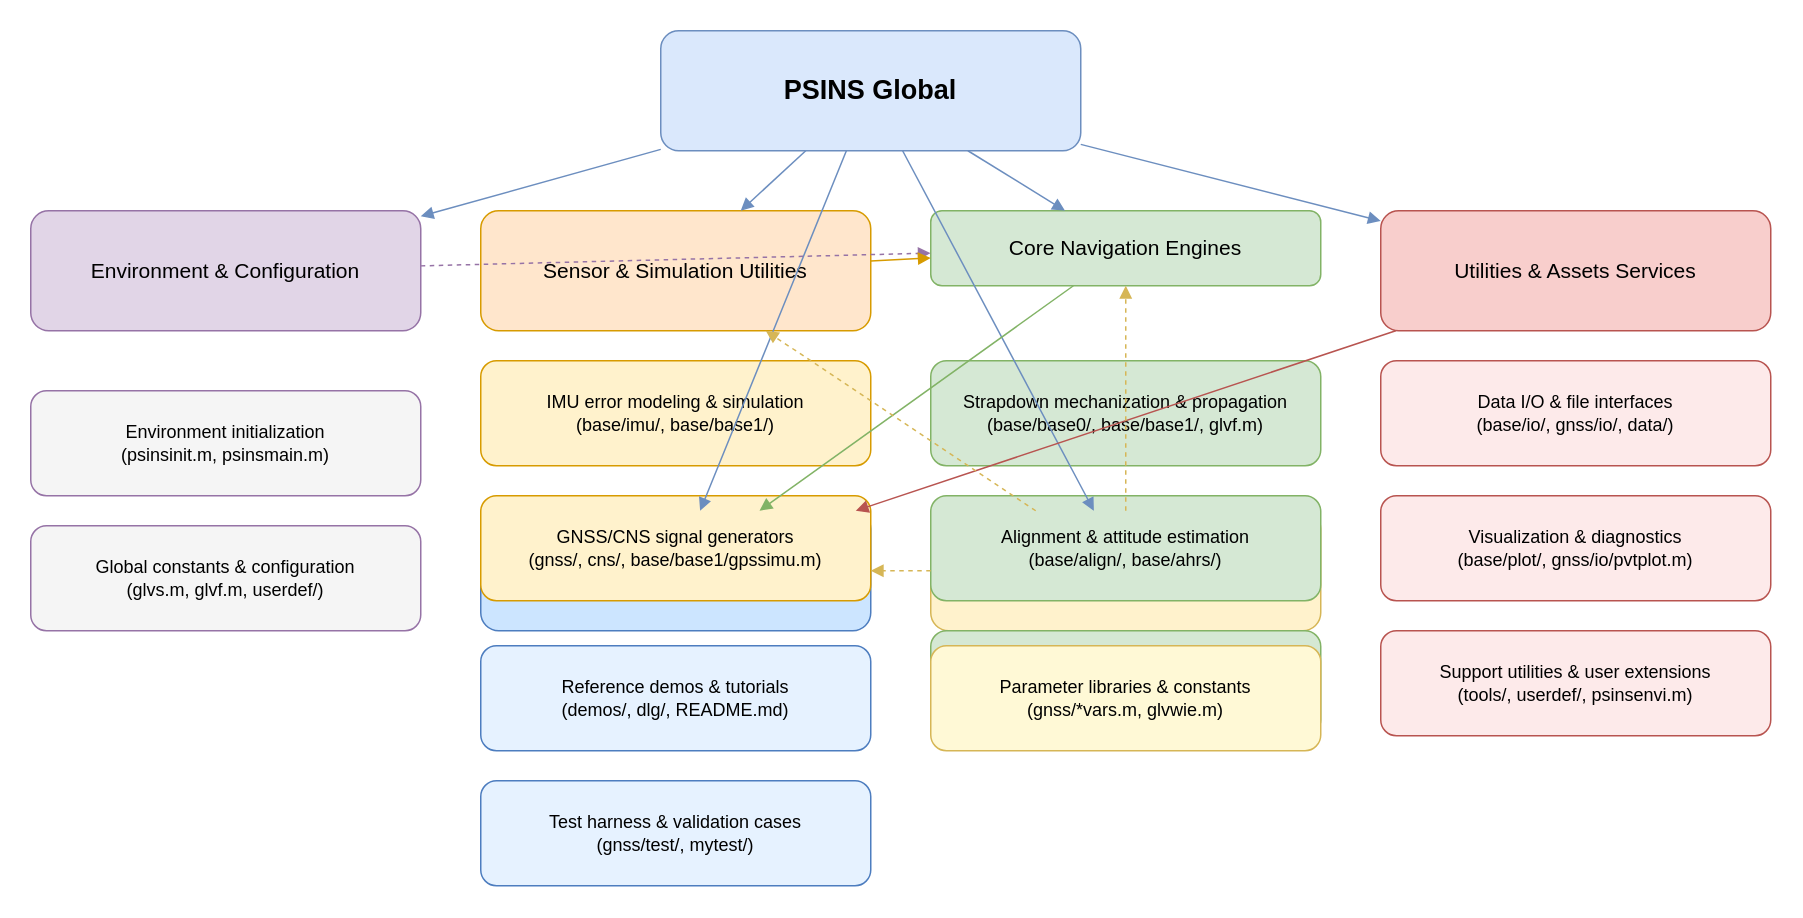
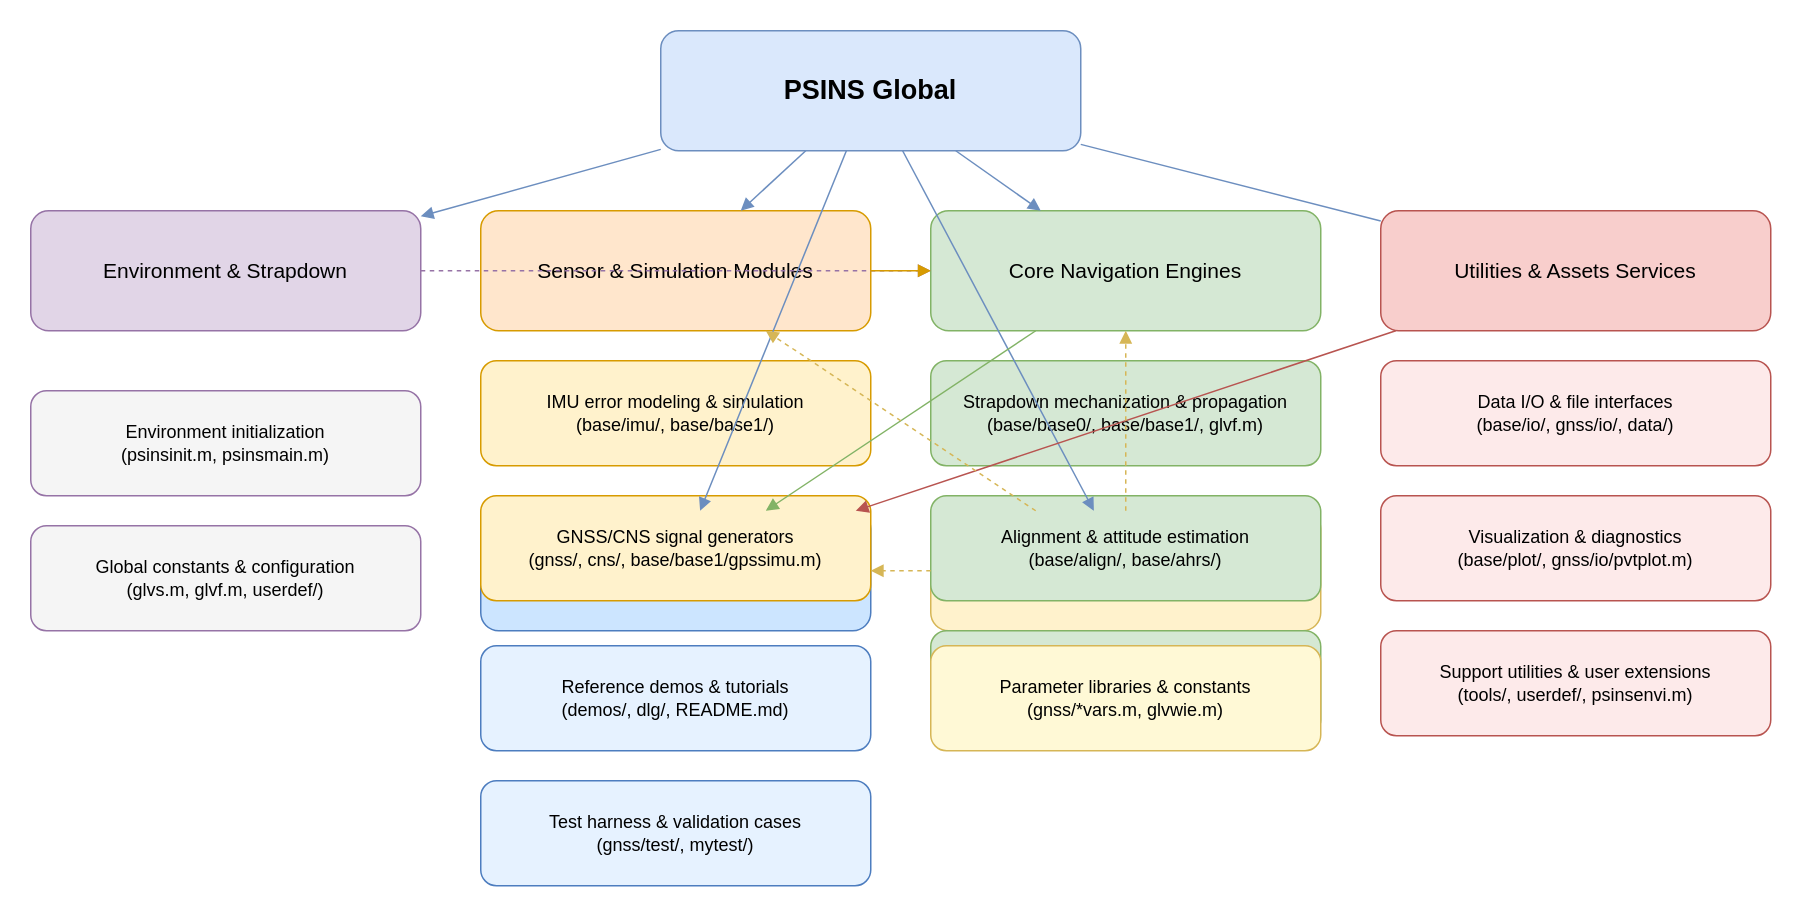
- <mxCell id="25" style="endArrow=block;html=1;strokeColor=#6c8ebf;" edge="1" parent="1" source="2" target="6"><mxGeometry relative="1" as="geometry" /></mxCell>
+ <mxCell id="25" style="endArrow=none;html=1;strokeColor=#6c8ebf;" edge="1" parent="1" source="2" target="6"><mxGeometry relative="1" as="geometry" /></mxCell>
- <mxCell id="5" value="Core Navigation Engines" style="rounded=1;whiteSpace=wrap;html=1;fontSize=14;fillColor=#d5e8d4;strokeColor=#82b366;" vertex="1" parent="1"><mxGeometry x="620" y="140" width="260" height="50" as="geometry" /></mxCell>
+ <mxCell id="5" value="Core Navigation Engines" style="rounded=1;whiteSpace=wrap;html=1;fontSize=14;fillColor=#d5e8d4;strokeColor=#82b366;" vertex="1" parent="1"><mxGeometry x="620" y="140" width="260" height="80" as="geometry" /></mxCell>
- <mxCell id="3" value="Environment &amp; Configuration" style="rounded=1;whiteSpace=wrap;html=1;fontSize=14;fillColor=#e1d5e7;strokeColor=#9673a6;" vertex="1" parent="1"><mxGeometry x="20" y="140" width="260" height="80" as="geometry" /></mxCell>
+ <mxCell id="3" value="Environment &amp; Strapdown" style="rounded=1;whiteSpace=wrap;html=1;fontSize=14;fillColor=#e1d5e7;strokeColor=#9673a6;" vertex="1" parent="1"><mxGeometry x="20" y="140" width="260" height="80" as="geometry" /></mxCell>
- <mxCell id="4" value="Sensor &amp; Simulation Utilities" style="rounded=1;whiteSpace=wrap;html=1;fontSize=14;fillColor=#ffe6cc;strokeColor=#d79b00;" vertex="1" parent="1"><mxGeometry x="320" y="140" width="260" height="80" as="geometry" /></mxCell>
+ <mxCell id="4" value="Sensor &amp; Simulation Modules" style="rounded=1;whiteSpace=wrap;html=1;fontSize=14;fillColor=#ffe6cc;strokeColor=#d79b00;" vertex="1" parent="1"><mxGeometry x="320" y="140" width="260" height="80" as="geometry" /></mxCell>
